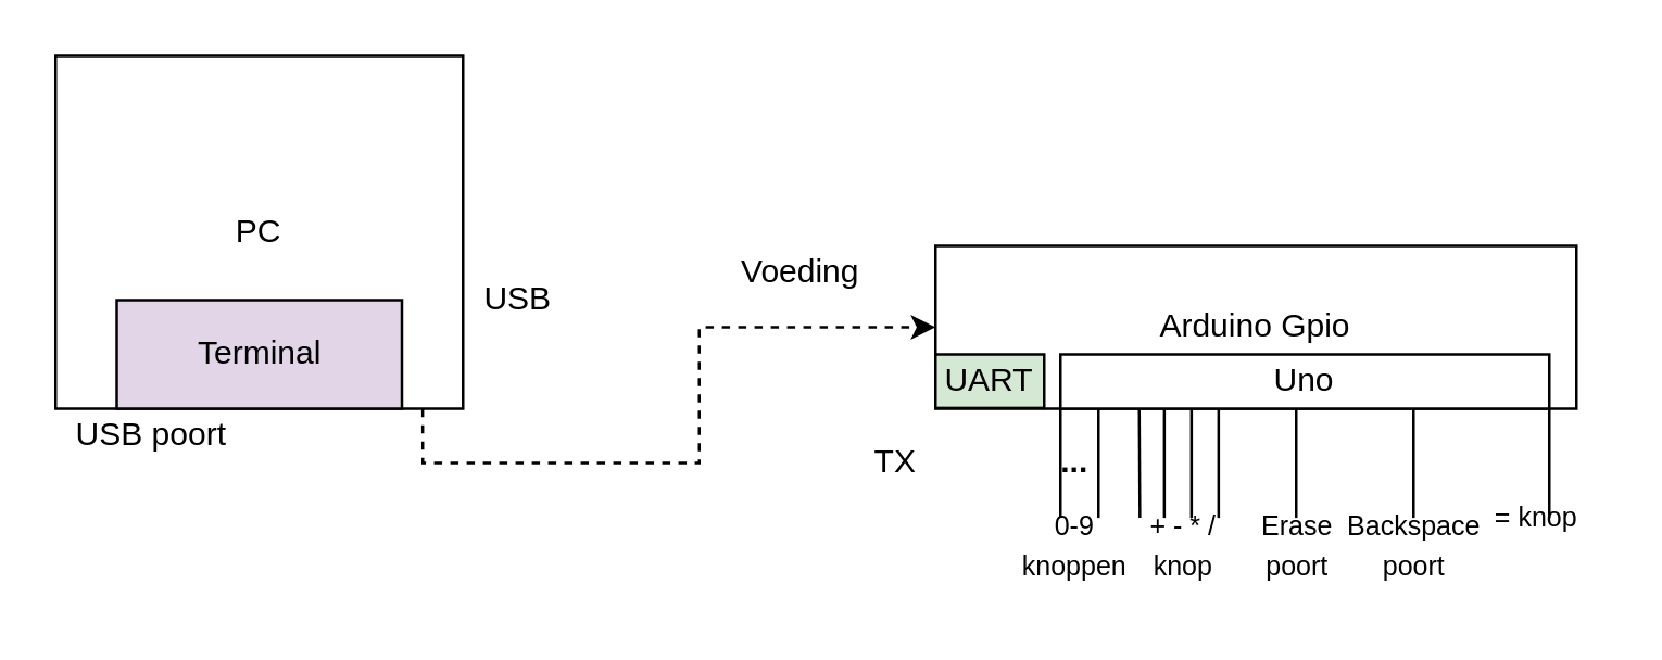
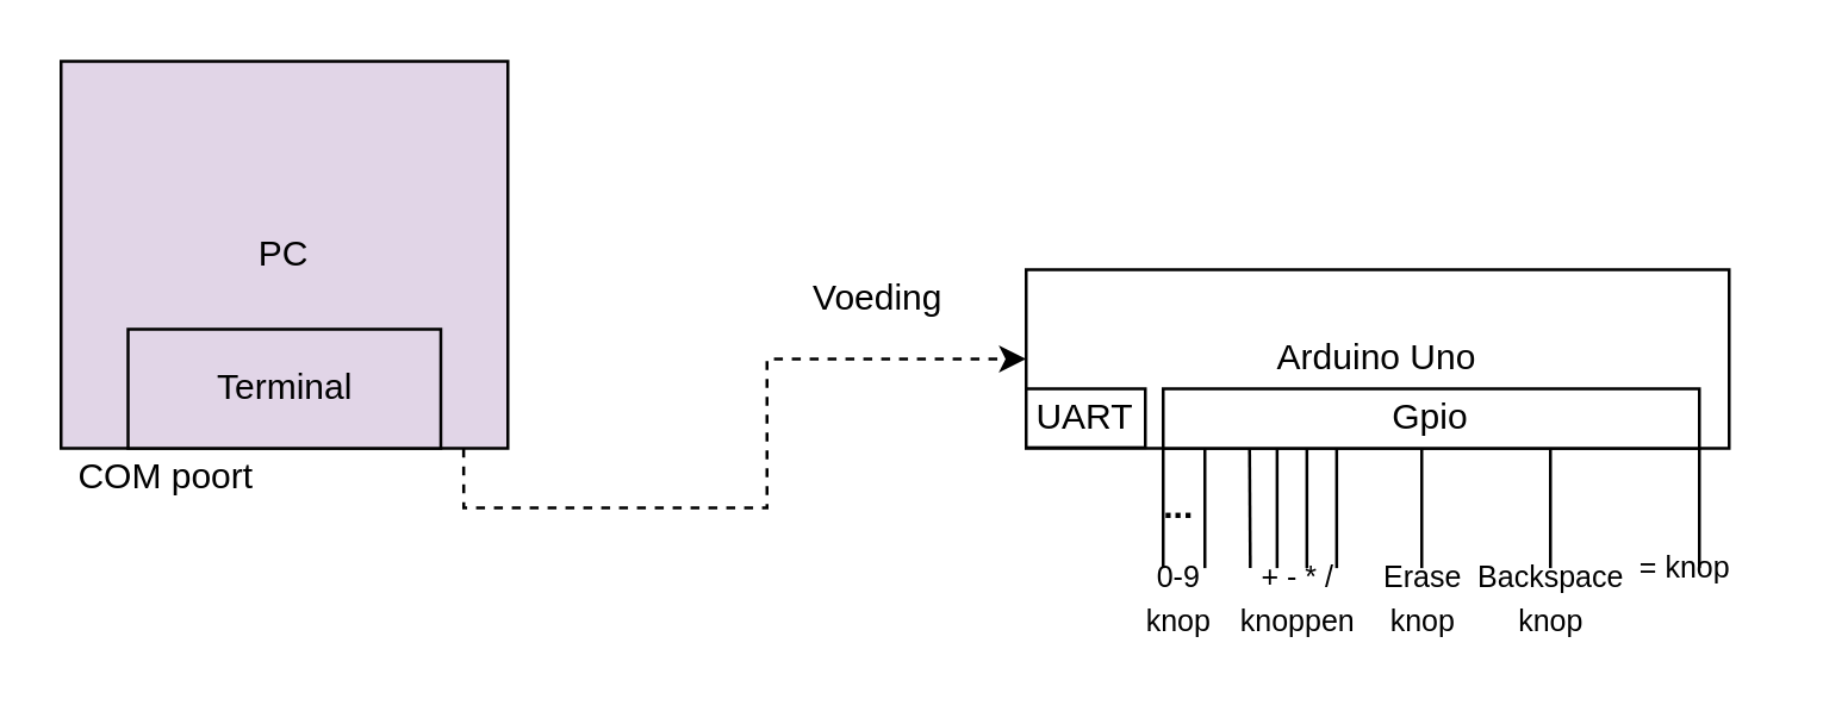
- <mxCell id="4" value="PC" style="rounded=0;whiteSpace=wrap;html=1;" vertex="1" parent="1"><mxGeometry x="20" y="20" width="150" height="130" as="geometry" /></mxCell>
+ <mxCell id="4" value="PC" style="rounded=0;whiteSpace=wrap;html=1;fillColor=#e1d5e7;" vertex="1" parent="1"><mxGeometry x="20" y="20" width="150" height="130" as="geometry" /></mxCell>
- <mxCell id="14" value="USB" style="text;html=1;align=center;verticalAlign=middle;resizable=0;points=[];autosize=1;" vertex="1" parent="1"><mxGeometry x="170" y="100" width="40" height="20" as="geometry" /></mxCell>
- <mxCell id="2" value="Arduino Gpio" style="rounded=0;whiteSpace=wrap;html=1;" vertex="1" parent="1"><mxGeometry x="344" y="90" width="236" height="60" as="geometry" /></mxCell>
+ <mxCell id="2" value="Arduino Uno" style="rounded=0;whiteSpace=wrap;html=1;" vertex="1" parent="1"><mxGeometry x="344" y="90" width="236" height="60" as="geometry" /></mxCell>
- <mxCell id="26" value="UART" style="rounded=0;whiteSpace=wrap;html=1;fillColor=#d5e8d4;" vertex="1" parent="1"><mxGeometry x="344" y="130" width="40" height="19.76" as="geometry" /></mxCell>
+ <mxCell id="26" value="UART" style="rounded=0;whiteSpace=wrap;html=1;" vertex="1" parent="1"><mxGeometry x="344" y="130" width="40" height="19.76" as="geometry" /></mxCell>
- <mxCell id="25" value="Uno" style="rounded=0;whiteSpace=wrap;html=1;" vertex="1" parent="1"><mxGeometry x="390" y="130" width="180" height="20" as="geometry" /></mxCell>
+ <mxCell id="25" value="Gpio" style="rounded=0;whiteSpace=wrap;html=1;" vertex="1" parent="1"><mxGeometry x="390" y="130" width="180" height="20" as="geometry" /></mxCell>
- <mxCell id="7" value="USB poort" style="text;html=1;align=center;verticalAlign=middle;resizable=0;points=[];autosize=1;" vertex="1" parent="1"><mxGeometry x="20" y="150" width="70" height="20" as="geometry" /></mxCell>
+ <mxCell id="7" value="COM poort" style="text;html=1;align=center;verticalAlign=middle;resizable=0;points=[];autosize=1;" vertex="1" parent="1"><mxGeometry x="20" y="150" width="70" height="20" as="geometry" /></mxCell>
- <mxCell id="6" value="TX" style="text;html=1;align=center;verticalAlign=middle;resizable=0;points=[];autosize=1;" vertex="1" parent="1"><mxGeometry x="314" y="160.24" width="30" height="20" as="geometry" /></mxCell>
- <mxCell id="17" value="&lt;font style=&quot;font-size: 10px&quot;&gt;0-9&lt;br&gt;knoppen&lt;/font&gt;" style="text;html=1;align=center;verticalAlign=middle;resizable=0;points=[];autosize=1;" vertex="1" parent="1"><mxGeometry x="370" y="180.24" width="50" height="40" as="geometry" /></mxCell>
+ <mxCell id="17" value="&lt;font style=&quot;font-size: 10px&quot;&gt;0-9&lt;br&gt;knop&lt;/font&gt;" style="text;html=1;align=center;verticalAlign=middle;resizable=0;points=[];autosize=1;" vertex="1" parent="1"><mxGeometry x="370" y="180.24" width="50" height="40" as="geometry" /></mxCell>
- <mxCell id="18" value="&lt;font style=&quot;font-size: 10px&quot;&gt;+ - * /&lt;br&gt;knop&lt;br&gt;&lt;/font&gt;" style="text;html=1;align=center;verticalAlign=middle;resizable=0;points=[];autosize=1;" vertex="1" parent="1"><mxGeometry x="410" y="180.24" width="50" height="40" as="geometry" /></mxCell>
+ <mxCell id="18" value="&lt;font style=&quot;font-size: 10px&quot;&gt;+ - * /&lt;br&gt;knoppen&lt;br&gt;&lt;/font&gt;" style="text;html=1;align=center;verticalAlign=middle;resizable=0;points=[];autosize=1;" vertex="1" parent="1"><mxGeometry x="410" y="180.24" width="50" height="40" as="geometry" /></mxCell>
- <mxCell id="24" value="&lt;font style=&quot;font-size: 10px&quot;&gt;Erase&lt;br&gt;poort&lt;/font&gt;" style="text;html=1;align=center;verticalAlign=middle;resizable=0;points=[];autosize=1;" vertex="1" parent="1"><mxGeometry x="457" y="180.24" width="40" height="40" as="geometry" /></mxCell>
+ <mxCell id="24" value="&lt;font style=&quot;font-size: 10px&quot;&gt;Erase&lt;br&gt;knop&lt;/font&gt;" style="text;html=1;align=center;verticalAlign=middle;resizable=0;points=[];autosize=1;" vertex="1" parent="1"><mxGeometry x="457" y="180.24" width="40" height="40" as="geometry" /></mxCell>
- <mxCell id="23" value="&lt;font style=&quot;font-size: 10px&quot;&gt;Backspace&lt;br&gt;poort&lt;/font&gt;" style="text;html=1;align=center;verticalAlign=middle;resizable=0;points=[];autosize=1;" vertex="1" parent="1"><mxGeometry x="490" y="180.24" width="60" height="40" as="geometry" /></mxCell>
+ <mxCell id="23" value="&lt;font style=&quot;font-size: 10px&quot;&gt;Backspace&lt;br&gt;knop&lt;/font&gt;" style="text;html=1;align=center;verticalAlign=middle;resizable=0;points=[];autosize=1;" vertex="1" parent="1"><mxGeometry x="490" y="180.24" width="60" height="40" as="geometry" /></mxCell>
